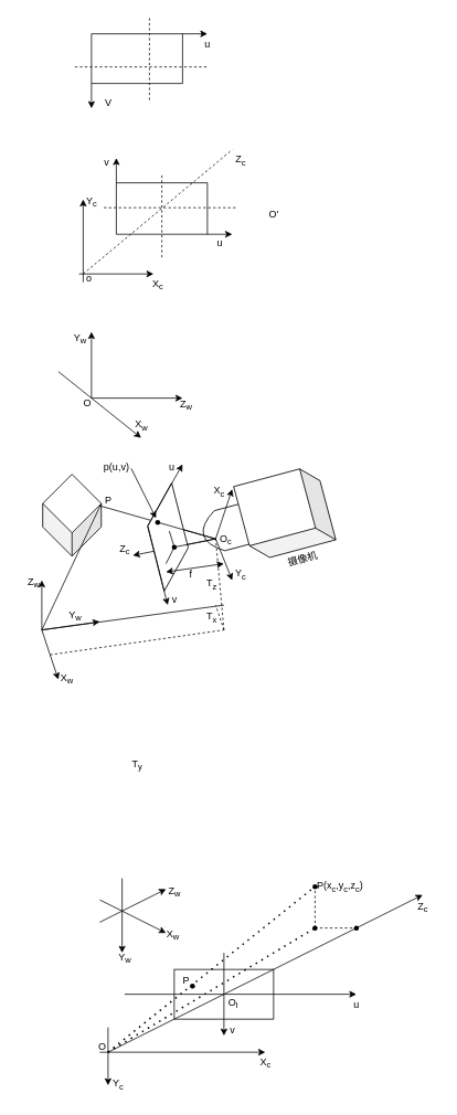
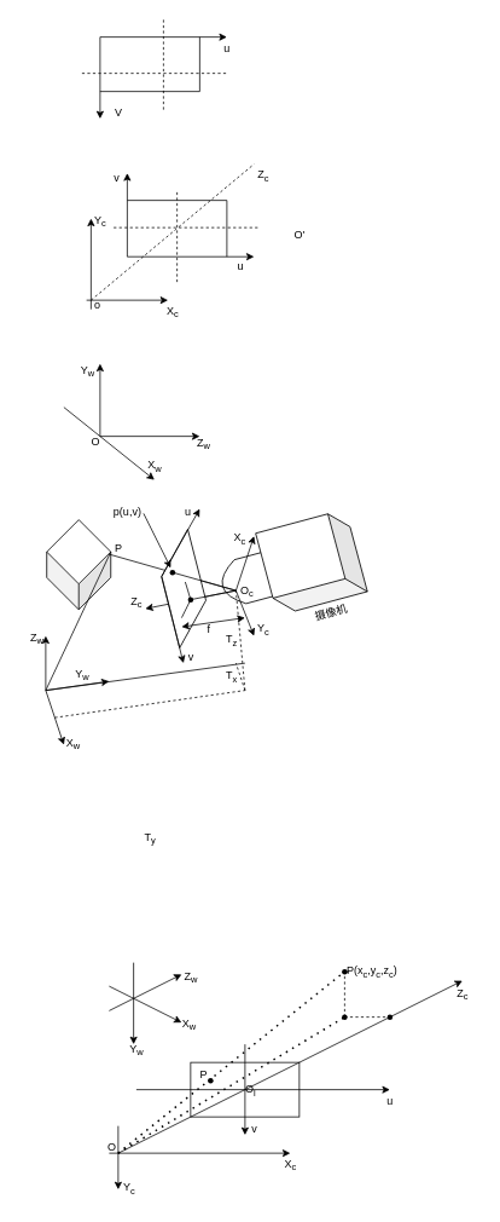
- <mxCell id="105" value="O&lt;sub&gt;l&lt;/sub&gt;" style="text;html=1;align=center;verticalAlign=middle;resizable=0;points=[];autosize=1;strokeColor=none;fillColor=none;" vertex="1" parent="1"><mxGeometry x="261" y="1196" width="40" height="30" as="geometry" /></mxCell>
+ <mxCell id="105" value="O&lt;sub&gt;l&lt;/sub&gt;" style="text;html=1;align=center;verticalAlign=middle;resizable=0;points=[];autosize=1;strokeColor=none;fillColor=none;" vertex="1" parent="1"><mxGeometry x="256" y="1186" width="40" height="30" as="geometry" /></mxCell>
